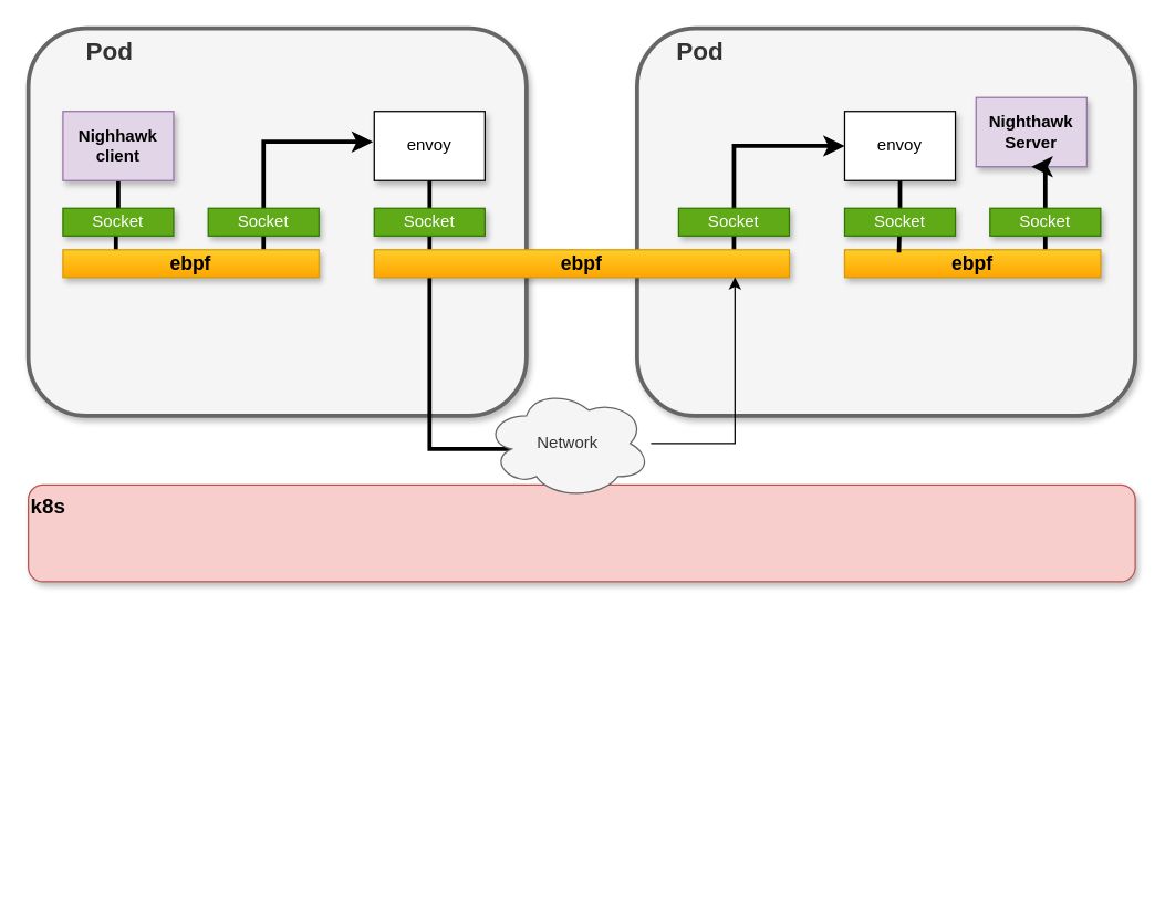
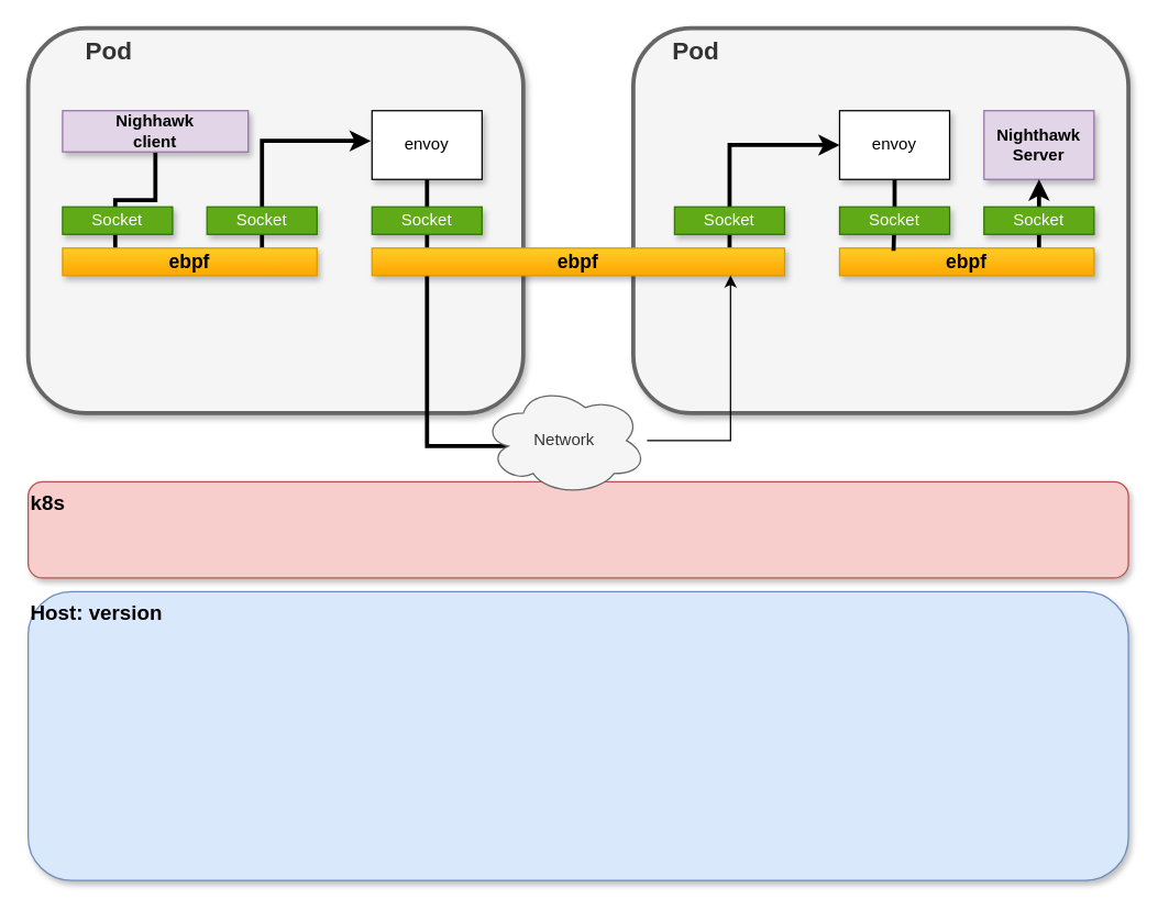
- <mxCell id="14" value="&lt;b&gt;Nighthawk&lt;br&gt;Server&lt;/b&gt;" style="rounded=0;whiteSpace=wrap;html=1;fillColor=#e1d5e7;strokeColor=#9673a6;shadow=1;" vertex="1" parent="1"><mxGeometry x="705" y="70" width="80" height="50" as="geometry" /></mxCell>
+ <mxCell id="14" value="&lt;b&gt;Nighthawk&lt;br&gt;Server&lt;/b&gt;" style="rounded=0;whiteSpace=wrap;html=1;fillColor=#e1d5e7;strokeColor=#9673a6;shadow=1;" vertex="1" parent="1"><mxGeometry x="715" y="80" width="80" height="50" as="geometry" /></mxCell>
- <mxCell id="5" value="&lt;b&gt;Nighhawk&lt;br&gt;client&lt;/b&gt;" style="rounded=0;whiteSpace=wrap;html=1;fillColor=#e1d5e7;strokeColor=#9673a6;shadow=1;" vertex="1" parent="1"><mxGeometry x="45" y="80" width="80" height="50" as="geometry" /></mxCell>
+ <mxCell id="5" value="&lt;b&gt;Nighhawk&lt;br&gt;client&lt;/b&gt;" style="rounded=0;whiteSpace=wrap;html=1;fillColor=#e1d5e7;strokeColor=#9673a6;shadow=1;" vertex="1" parent="1"><mxGeometry x="45" y="80" width="135" height="30" as="geometry" /></mxCell>
+ <mxCell id="24" value="&lt;span style=&quot;font-size: 15px&quot;&gt;&lt;b&gt;Host: version&lt;/b&gt;&lt;/span&gt;" style="rounded=1;whiteSpace=wrap;html=1;shadow=1;align=left;fillColor=#dae8fc;strokeColor=#6c8ebf;verticalAlign=top;sketch=0;glass=0;" vertex="1" parent="1"><mxGeometry x="20" y="430" width="800" height="210" as="geometry" /></mxCell>
